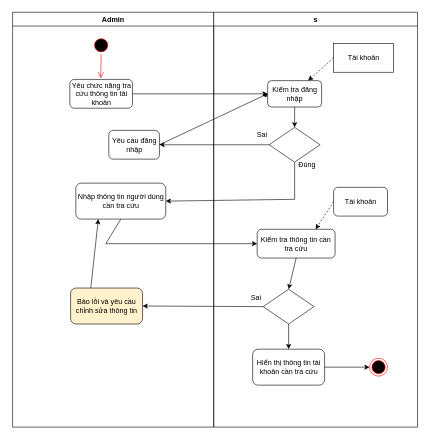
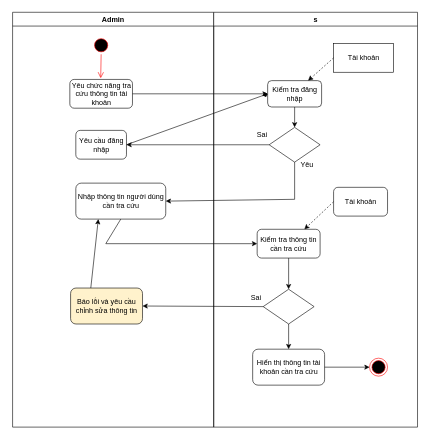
- <mxCell id="7" value="Yêu cầu đăng nhập" style="rounded=1;whiteSpace=wrap;html=1;" vertex="1" parent="2"><mxGeometry x="160.5" y="197" width="84.5" height="48" as="geometry" /></mxCell>
+ <mxCell id="7" value="Yêu cầu đăng nhập" style="rounded=1;whiteSpace=wrap;html=1;" vertex="1" parent="2"><mxGeometry x="105.5" y="197" width="84.5" height="48" as="geometry" /></mxCell>
- <mxCell id="17" value="Đúng" style="text;html=1;align=center;verticalAlign=middle;resizable=0;points=[];autosize=1;strokeColor=none;fillColor=none;" vertex="1" parent="11"><mxGeometry x="130" y="240" width="50" height="30" as="geometry" /></mxCell>
+ <mxCell id="17" value="Yêu" style="text;html=1;align=center;verticalAlign=middle;resizable=0;points=[];autosize=1;strokeColor=none;fillColor=none;" vertex="1" parent="11"><mxGeometry x="130" y="240" width="50" height="30" as="geometry" /></mxCell>
- <mxCell id="18" value="Kiểm tra thông tin cần tra cứu" style="rounded=1;whiteSpace=wrap;html=1;" vertex="1" parent="11"><mxGeometry x="72.5" y="362" width="130" height="48" as="geometry" /></mxCell>
+ <mxCell id="18" value="Kiểm tra thông tin cần tra cứu" style="rounded=1;whiteSpace=wrap;html=1;" vertex="1" parent="11"><mxGeometry x="72.5" y="362" width="105" height="48" as="geometry" /></mxCell>
